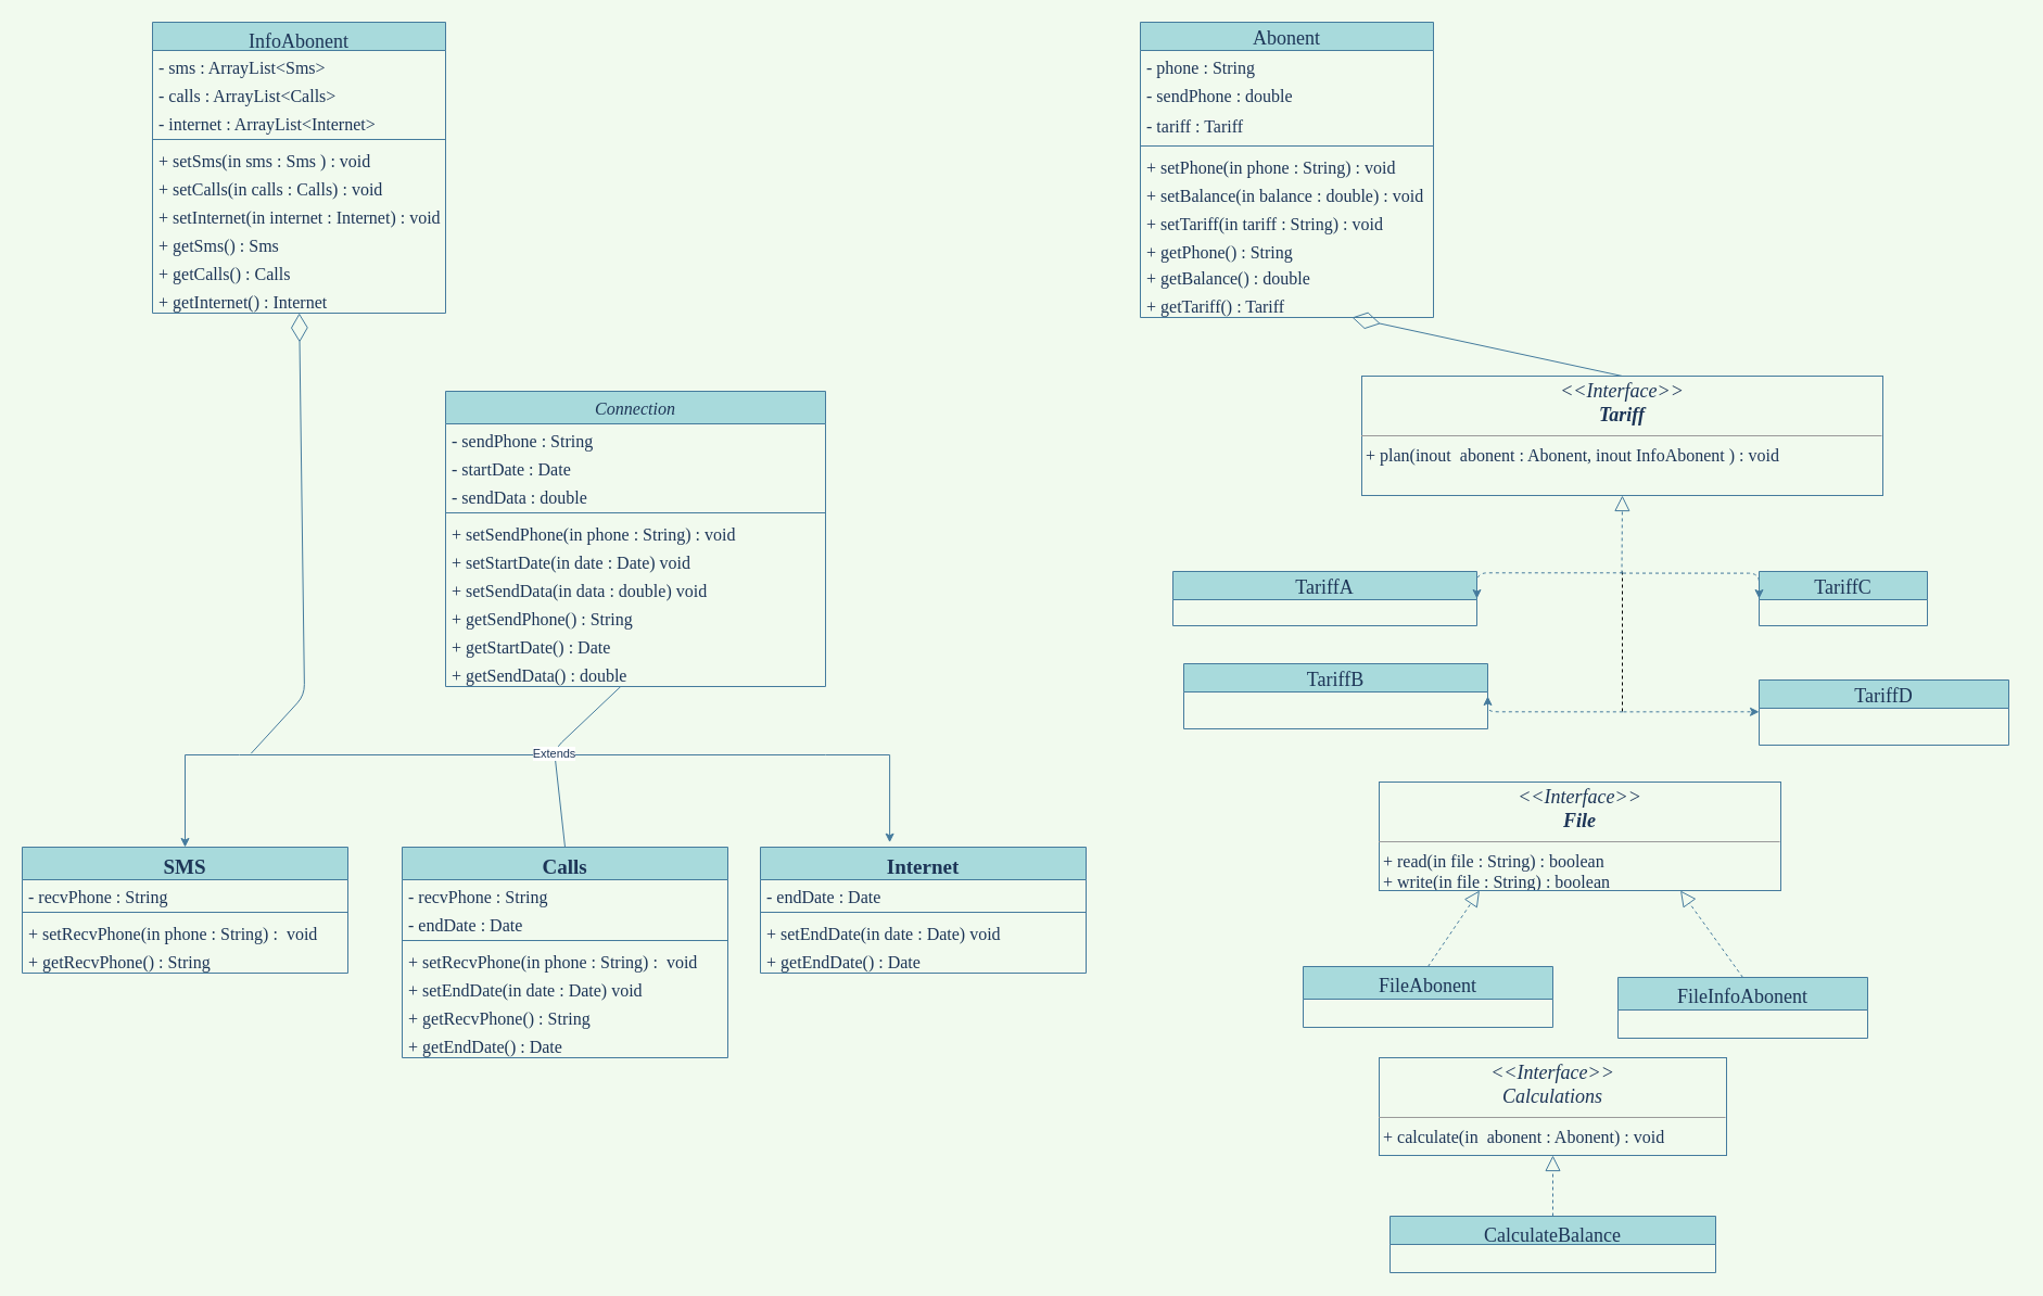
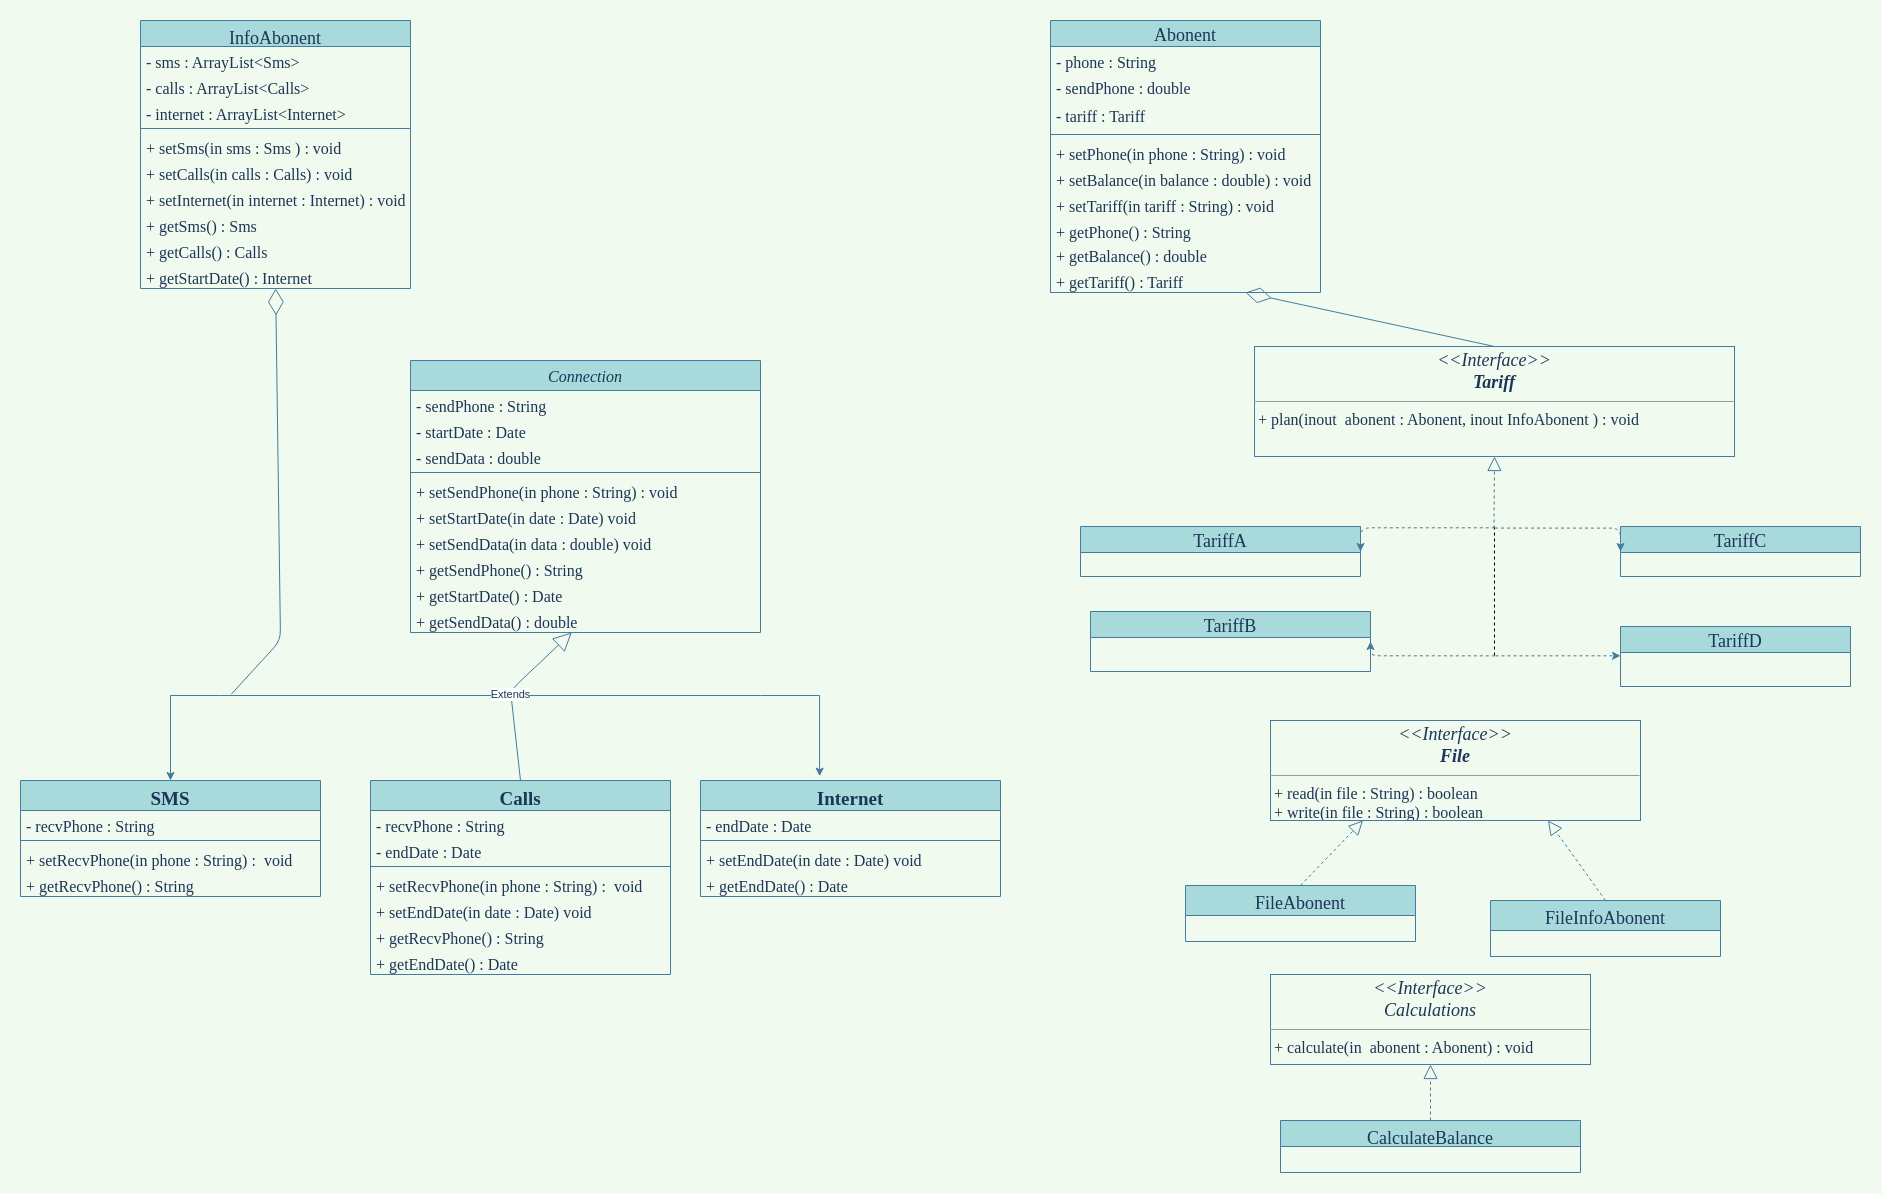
- <mxCell id="23" value="+ getInternet() : Internet" style="text;strokeColor=none;fillColor=none;align=left;verticalAlign=top;spacingLeft=4;spacingRight=4;overflow=hidden;rotatable=0;points=[[0,0.5],[1,0.5]];portConstraint=eastwest;fontFamily=Times New Roman;fontSize=16;fontColor=#1D3557;" parent="13" vertex="1"><mxGeometry y="242" width="270" height="26" as="geometry" /></mxCell>
+ <mxCell id="23" value="+ getStartDate() : Internet" style="text;strokeColor=none;fillColor=none;align=left;verticalAlign=top;spacingLeft=4;spacingRight=4;overflow=hidden;rotatable=0;points=[[0,0.5],[1,0.5]];portConstraint=eastwest;fontFamily=Times New Roman;fontSize=16;fontColor=#1D3557;" parent="13" vertex="1"><mxGeometry y="242" width="270" height="26" as="geometry" /></mxCell>
- <mxCell id="32" value="TariffC" style="swimlane;fontStyle=0;childLayout=stackLayout;horizontal=1;startSize=26;horizontalStack=0;resizeParent=1;resizeParentMax=0;resizeLast=0;collapsible=1;marginBottom=0;fontFamily=Times New Roman;fontSize=18;strokeColor=#457B9D;fontColor=#1D3557;fillColor=#A8DADC;" parent="1" vertex="1"><mxGeometry x="1620" y="526" width="155" height="50" as="geometry" /></mxCell>
+ <mxCell id="32" value="TariffC" style="swimlane;fontStyle=0;childLayout=stackLayout;horizontal=1;startSize=26;horizontalStack=0;resizeParent=1;resizeParentMax=0;resizeLast=0;collapsible=1;marginBottom=0;fontFamily=Times New Roman;fontSize=18;strokeColor=#457B9D;fontColor=#1D3557;fillColor=#A8DADC;" parent="1" vertex="1"><mxGeometry x="1620" y="526" width="240" height="50" as="geometry" /></mxCell>
- <mxCell id="77" value="Extends" style="endArrow=none;endSize=16;endFill=0;html=1;strokeColor=#457B9D;fillColor=#A8DADC;fontColor=#1D3557;exitX=0.5;exitY=0;exitDx=0;exitDy=0;" edge="1" parent="1" source="39" target="62"><mxGeometry width="160" relative="1" as="geometry"><mxPoint x="400" y="550" as="sourcePoint" /><mxPoint x="560" y="550" as="targetPoint" /><Array as="points"><mxPoint x="510" y="690" /></Array></mxGeometry></mxCell>
+ <mxCell id="77" value="Extends" style="endArrow=block;endSize=16;endFill=0;html=1;strokeColor=#457B9D;fillColor=#A8DADC;fontColor=#1D3557;exitX=0.5;exitY=0;exitDx=0;exitDy=0;" edge="1" parent="1" source="39" target="62"><mxGeometry width="160" relative="1" as="geometry"><mxPoint x="400" y="550" as="sourcePoint" /><mxPoint x="560" y="550" as="targetPoint" /><Array as="points"><mxPoint x="510" y="690" /></Array></mxGeometry></mxCell>
- <mxCell id="25" value="FileAbonent" style="swimlane;fontStyle=0;align=center;verticalAlign=top;childLayout=stackLayout;horizontal=1;startSize=30;horizontalStack=0;resizeParent=1;resizeParentMax=0;resizeLast=0;collapsible=1;marginBottom=0;fillColor=#A8DADC;fontFamily=Times New Roman;fontSize=18;strokeColor=#457B9D;fontColor=#1D3557;" parent="1" vertex="1"><mxGeometry x="1200" y="890" width="230" height="56" as="geometry" /></mxCell>
+ <mxCell id="25" value="FileAbonent" style="swimlane;fontStyle=0;align=center;verticalAlign=top;childLayout=stackLayout;horizontal=1;startSize=30;horizontalStack=0;resizeParent=1;resizeParentMax=0;resizeLast=0;collapsible=1;marginBottom=0;fillColor=#A8DADC;fontFamily=Times New Roman;fontSize=18;strokeColor=#457B9D;fontColor=#1D3557;" parent="1" vertex="1"><mxGeometry x="1185" y="885" width="230" height="56" as="geometry" /></mxCell>
